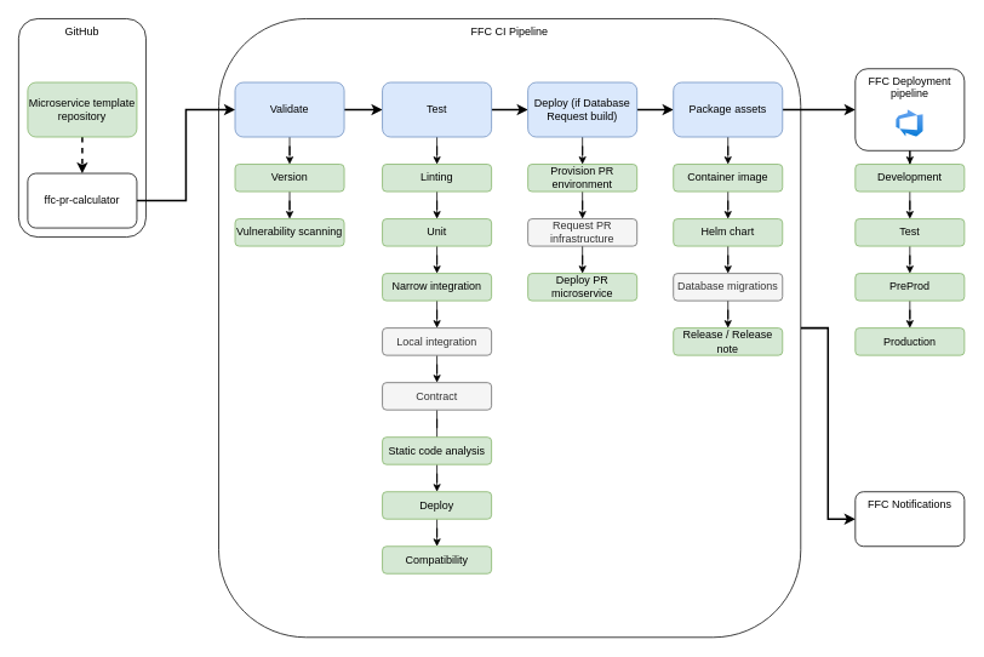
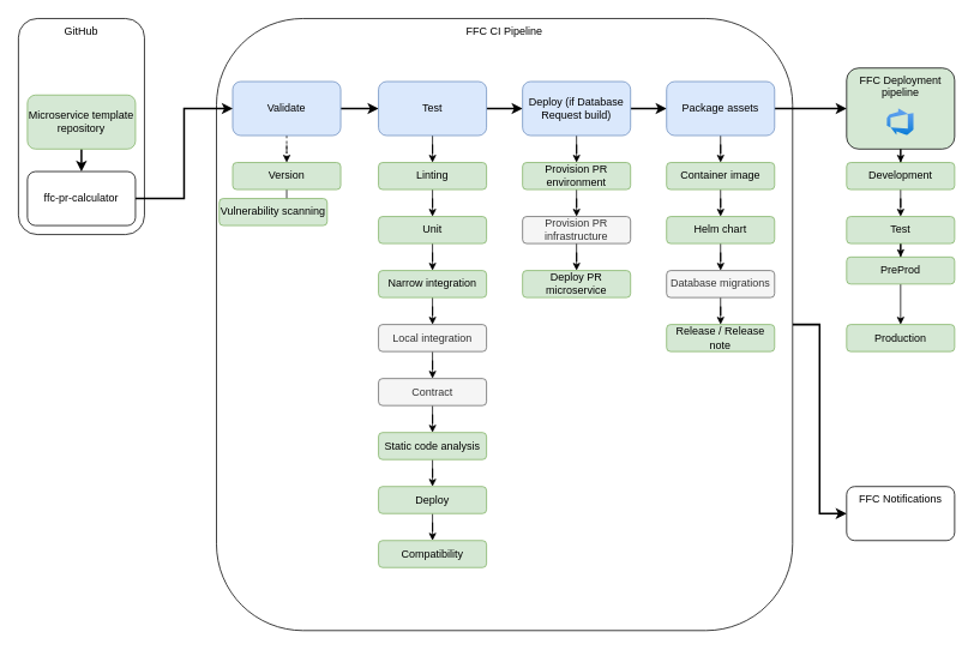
- <mxCell id="54" value="FFC Deployment pipeline" style="rounded=1;whiteSpace=wrap;html=1;verticalAlign=top;" vertex="1" parent="1"><mxGeometry x="940" y="75" width="120" height="90" as="geometry" /></mxCell>
+ <mxCell id="54" value="FFC Deployment pipeline" style="rounded=1;whiteSpace=wrap;html=1;verticalAlign=top;fillColor=#d5e8d4;" vertex="1" parent="1"><mxGeometry x="940" y="75" width="120" height="90" as="geometry" /></mxCell>
- <mxCell id="7" value="Microservice template repository" style="rounded=1;whiteSpace=wrap;html=1;fillColor=#d5e8d4;strokeColor=#82b366;" vertex="1" parent="1"><mxGeometry x="30" y="90" width="120" height="60" as="geometry" /></mxCell>
+ <mxCell id="7" value="Microservice template repository" style="rounded=1;whiteSpace=wrap;html=1;fillColor=#d5e8d4;strokeColor=#82b366;" vertex="1" parent="1"><mxGeometry x="30" y="105" width="120" height="60" as="geometry" /></mxCell>
- <mxCell id="9" value="" style="edgeStyle=orthogonalEdgeStyle;rounded=0;orthogonalLoop=1;jettySize=auto;html=1;" edge="1" parent="1" source="11" target="13"><mxGeometry relative="1" as="geometry" /></mxCell>
+ <mxCell id="9" value="" style="edgeStyle=orthogonalEdgeStyle;rounded=0;orthogonalLoop=1;jettySize=auto;html=1;dashed=1;" edge="1" parent="1" source="11" target="13"><mxGeometry relative="1" as="geometry" /></mxCell>
- <mxCell id="14" value="Vulnerability scanning" style="rounded=1;whiteSpace=wrap;html=1;fillColor=#d5e8d4;strokeColor=#82b366;" vertex="1" parent="1"><mxGeometry x="258" y="240" width="120" height="30" as="geometry" /></mxCell>
+ <mxCell id="14" value="Vulnerability scanning" style="rounded=1;whiteSpace=wrap;html=1;fillColor=#d5e8d4;strokeColor=#82b366;" vertex="1" parent="1"><mxGeometry x="243" y="220" width="120" height="30" as="geometry" /></mxCell>
- <mxCell id="39" value="Request PR infrastructure" style="rounded=1;whiteSpace=wrap;html=1;fillColor=#f5f5f5;strokeColor=#666666;fontColor=#333333;" vertex="1" parent="1"><mxGeometry x="580" y="240" width="120" height="30" as="geometry" /></mxCell>
+ <mxCell id="39" value="Provision PR infrastructure" style="rounded=1;whiteSpace=wrap;html=1;fillColor=#f5f5f5;strokeColor=#666666;fontColor=#333333;" vertex="1" parent="1"><mxGeometry x="580" y="240" width="120" height="30" as="geometry" /></mxCell>
- <mxCell id="61" value="PreProd" style="rounded=1;whiteSpace=wrap;html=1;fillColor=#d5e8d4;strokeColor=#82b366;" vertex="1" parent="1"><mxGeometry x="940" y="300" width="120" height="30" as="geometry" /></mxCell>
+ <mxCell id="61" value="PreProd" style="rounded=1;whiteSpace=wrap;html=1;fillColor=#d5e8d4;strokeColor=#82b366;" vertex="1" parent="1"><mxGeometry x="940" y="285" width="120" height="30" as="geometry" /></mxCell>
- <mxCell id="26" value="" style="edgeStyle=orthogonalEdgeStyle;rounded=0;orthogonalLoop=1;jettySize=auto;html=1;endArrow=none;" edge="1" parent="1" source="27" target="29"><mxGeometry relative="1" as="geometry" /></mxCell>
+ <mxCell id="26" value="" style="edgeStyle=orthogonalEdgeStyle;rounded=0;orthogonalLoop=1;jettySize=auto;html=1;" edge="1" parent="1" source="27" target="29"><mxGeometry relative="1" as="geometry" /></mxCell>
